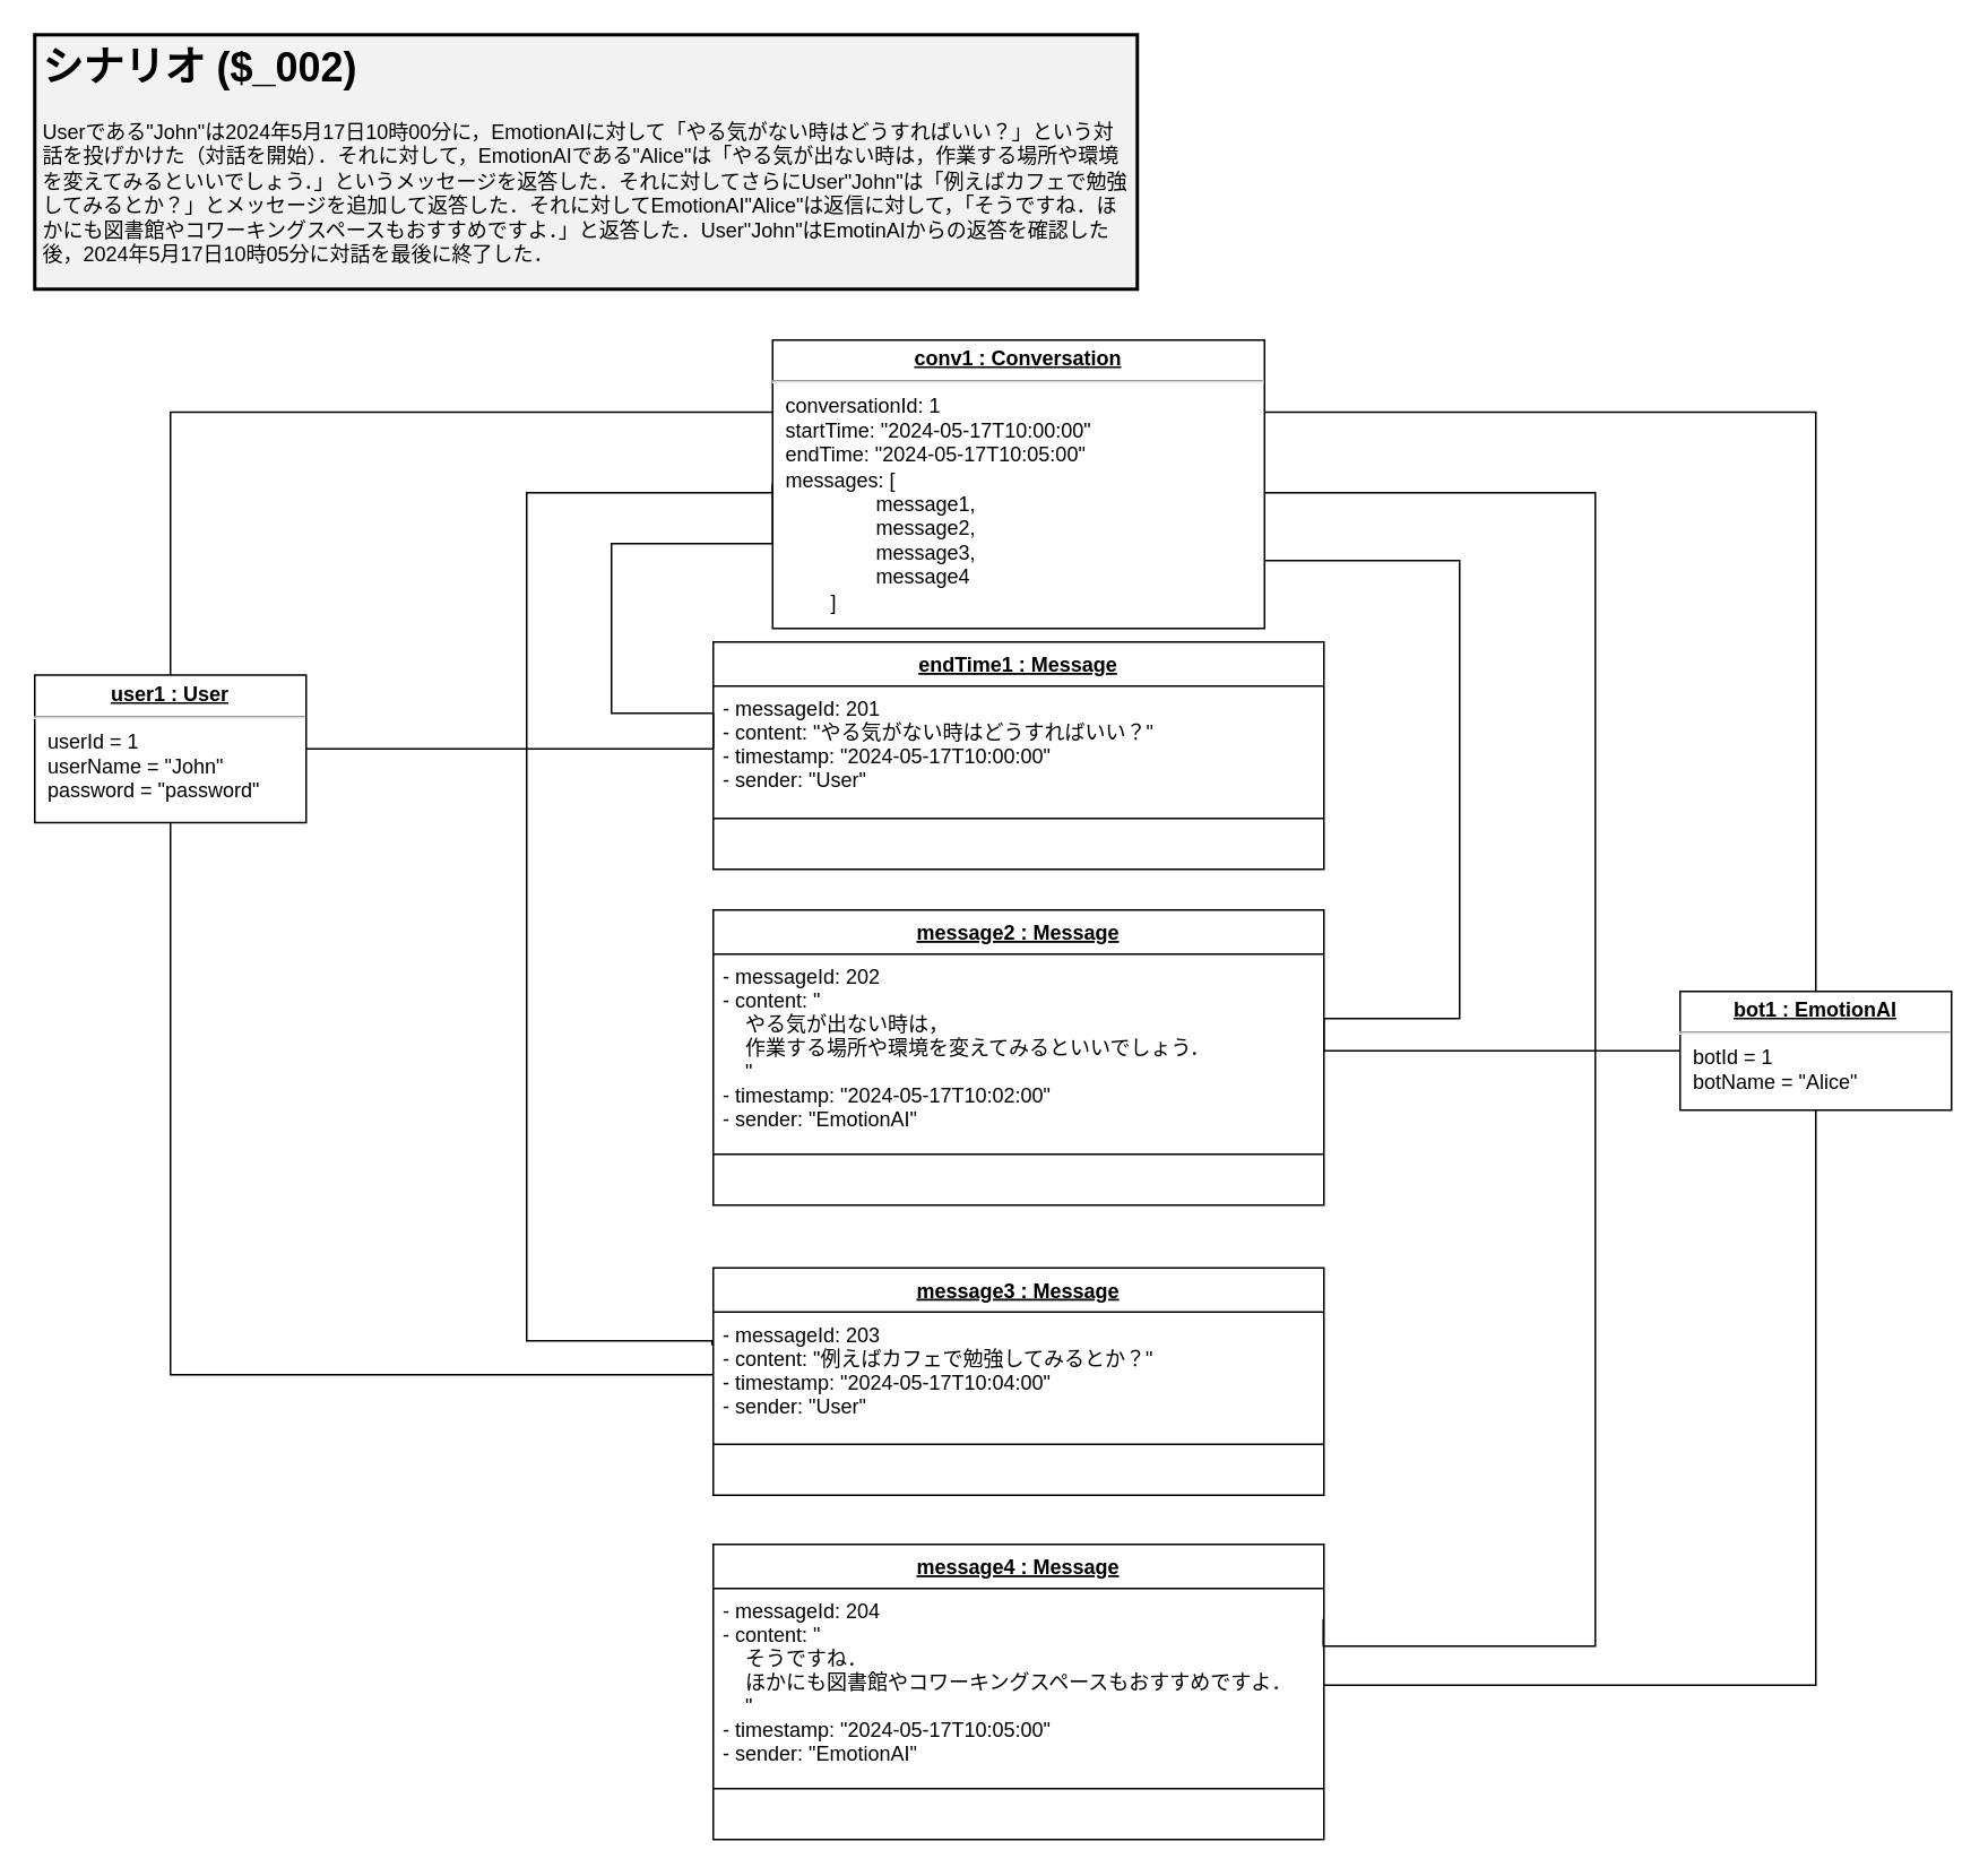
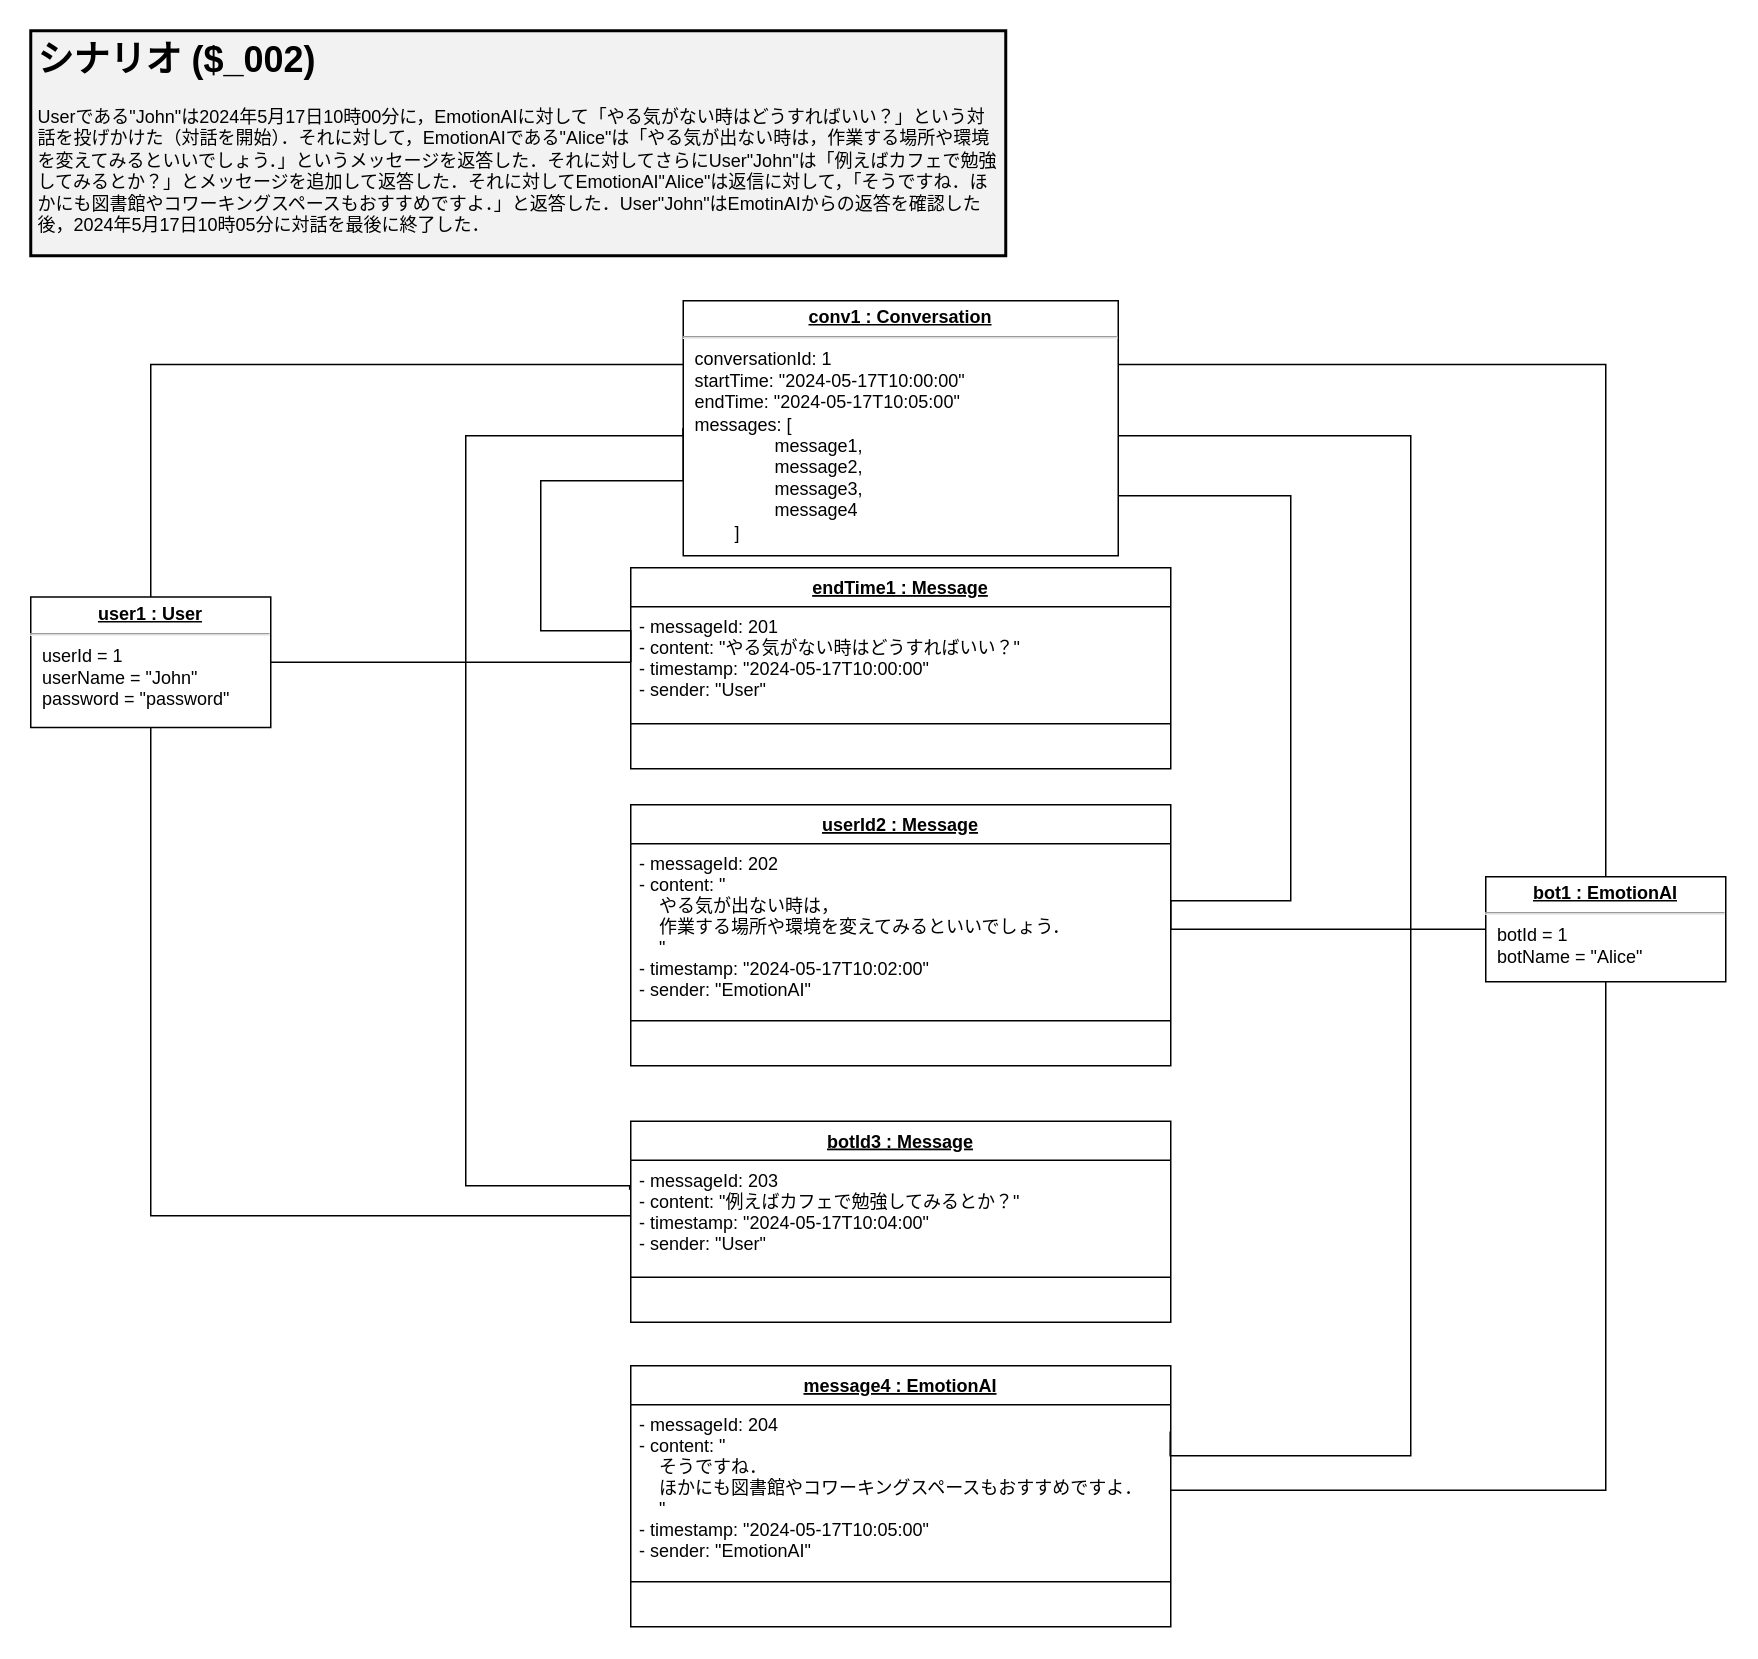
- <mxCell id="20" value="message2 : Message" style="swimlane;fontStyle=5;align=center;verticalAlign=top;childLayout=stackLayout;horizontal=1;startSize=26;horizontalStack=0;resizeParent=1;resizeParentMax=0;resizeLast=0;collapsible=1;marginBottom=0;labelBackgroundColor=none;labelBorderColor=none;fontColor=default;html=0;" vertex="1" parent="1"><mxGeometry x="420" y="536" width="360" height="174" as="geometry" /></mxCell>
+ <mxCell id="20" value="userId2 : Message" style="swimlane;fontStyle=5;align=center;verticalAlign=top;childLayout=stackLayout;horizontal=1;startSize=26;horizontalStack=0;resizeParent=1;resizeParentMax=0;resizeLast=0;collapsible=1;marginBottom=0;labelBackgroundColor=none;labelBorderColor=none;fontColor=default;html=0;" vertex="1" parent="1"><mxGeometry x="420" y="536" width="360" height="174" as="geometry" /></mxCell>
- <mxCell id="24" value="message3 : Message" style="swimlane;fontStyle=5;align=center;verticalAlign=top;childLayout=stackLayout;horizontal=1;startSize=26;horizontalStack=0;resizeParent=1;resizeParentMax=0;resizeLast=0;collapsible=1;marginBottom=0;labelBackgroundColor=none;labelBorderColor=none;fontColor=default;html=0;" vertex="1" parent="1"><mxGeometry x="420" y="747" width="360" height="134" as="geometry" /></mxCell>
+ <mxCell id="24" value="botId3 : Message" style="swimlane;fontStyle=5;align=center;verticalAlign=top;childLayout=stackLayout;horizontal=1;startSize=26;horizontalStack=0;resizeParent=1;resizeParentMax=0;resizeLast=0;collapsible=1;marginBottom=0;labelBackgroundColor=none;labelBorderColor=none;fontColor=default;html=0;" vertex="1" parent="1"><mxGeometry x="420" y="747" width="360" height="134" as="geometry" /></mxCell>
- <mxCell id="28" value="message4 : Message" style="swimlane;fontStyle=5;align=center;verticalAlign=top;childLayout=stackLayout;horizontal=1;startSize=26;horizontalStack=0;resizeParent=1;resizeParentMax=0;resizeLast=0;collapsible=1;marginBottom=0;labelBackgroundColor=none;labelBorderColor=none;fontColor=default;html=0;" vertex="1" parent="1"><mxGeometry x="420" y="910" width="360" height="174" as="geometry" /></mxCell>
+ <mxCell id="28" value="message4 : EmotionAI" style="swimlane;fontStyle=5;align=center;verticalAlign=top;childLayout=stackLayout;horizontal=1;startSize=26;horizontalStack=0;resizeParent=1;resizeParentMax=0;resizeLast=0;collapsible=1;marginBottom=0;labelBackgroundColor=none;labelBorderColor=none;fontColor=default;html=0;" vertex="1" parent="1"><mxGeometry x="420" y="910" width="360" height="174" as="geometry" /></mxCell>
